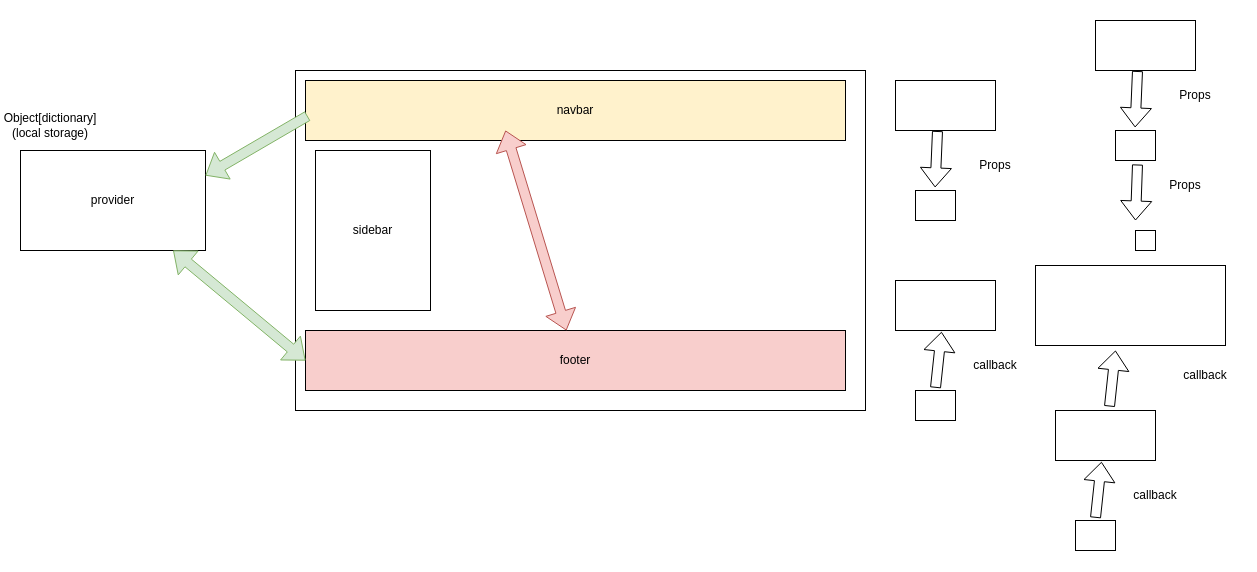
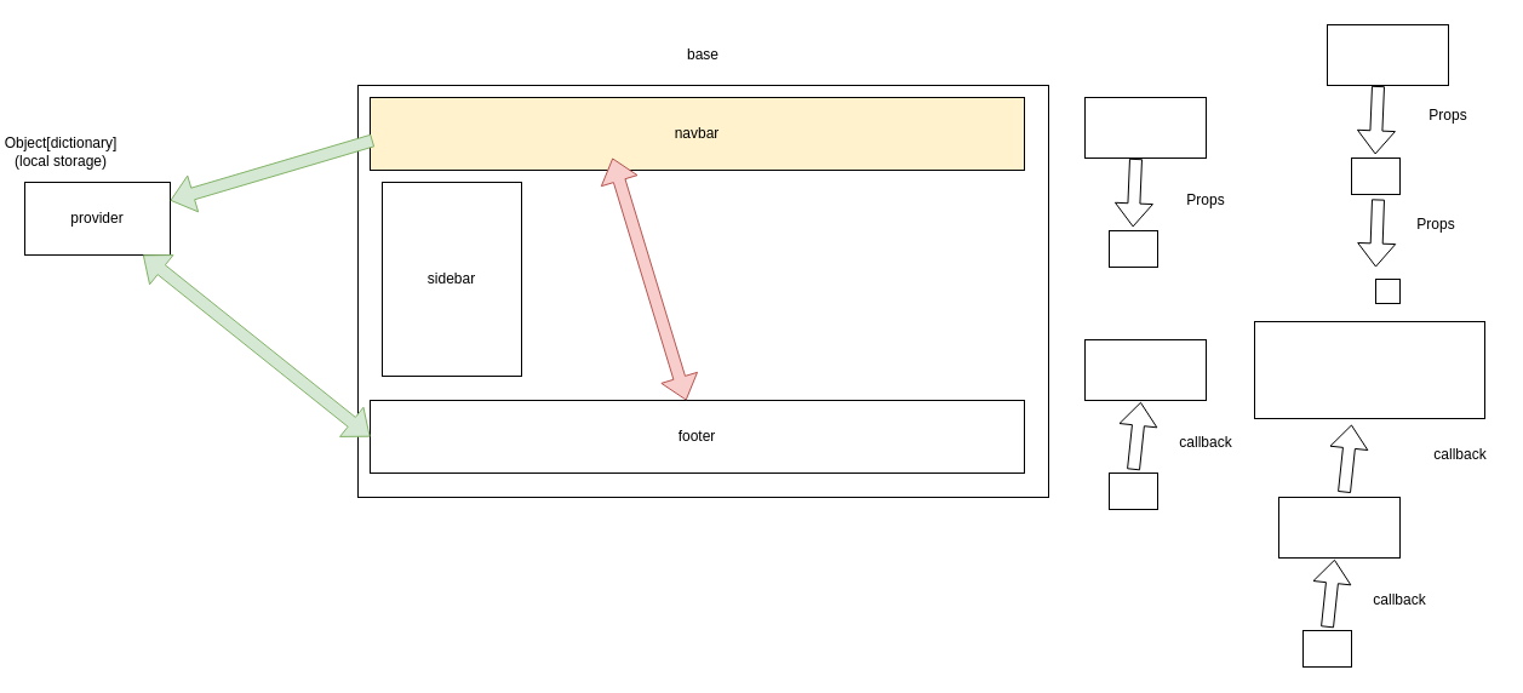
+ <mxCell id="3" value="base" style="text;html=1;strokeColor=none;fillColor=none;align=center;verticalAlign=middle;whiteSpace=wrap;rounded=0;" parent="1" vertex="1"><mxGeometry x="550" y="30" width="60" height="30" as="geometry" /></mxCell>
- <mxCell id="30" value="provider" style="rounded=0;whiteSpace=wrap;html=1;" parent="1" vertex="1"><mxGeometry x="20" y="150" width="185" height="100" as="geometry" /></mxCell>
+ <mxCell id="30" value="provider" style="rounded=0;whiteSpace=wrap;html=1;" parent="1" vertex="1"><mxGeometry x="20" y="150" width="120" height="60" as="geometry" /></mxCell>
- <mxCell id="5" value="footer" style="rounded=0;whiteSpace=wrap;html=1;fillColor=#f8cecc;" parent="1" vertex="1"><mxGeometry x="305" y="330" width="540" height="60" as="geometry" /></mxCell>
+ <mxCell id="5" value="footer" style="rounded=0;whiteSpace=wrap;html=1;" parent="1" vertex="1"><mxGeometry x="305" y="330" width="540" height="60" as="geometry" /></mxCell>
